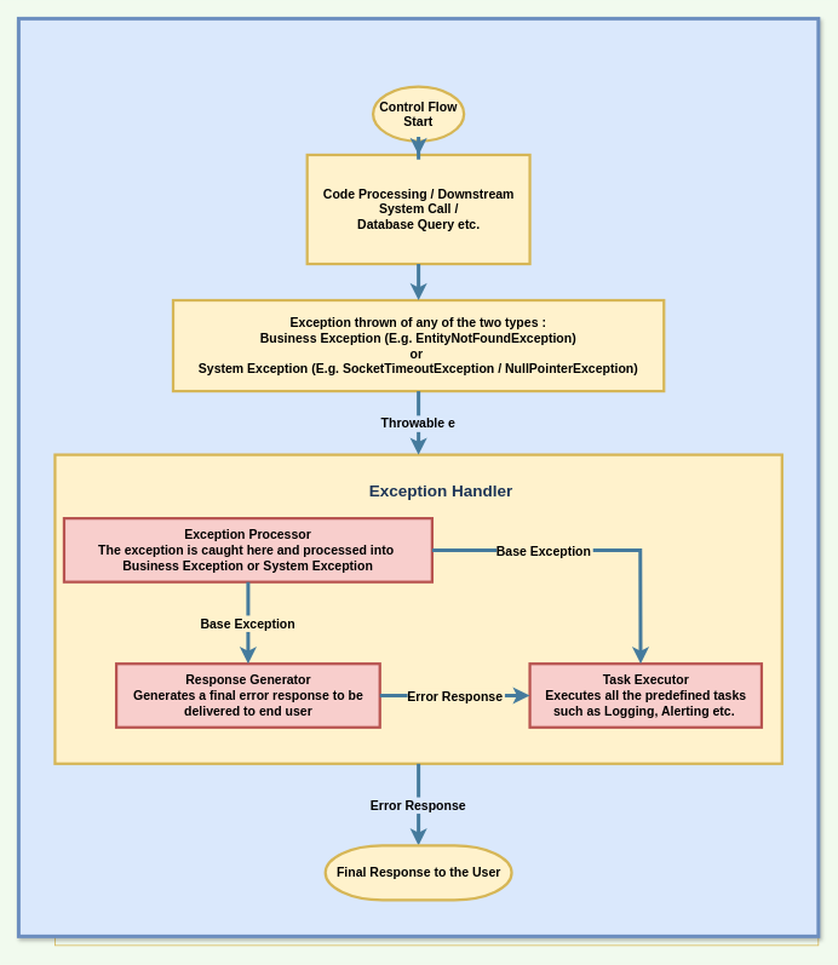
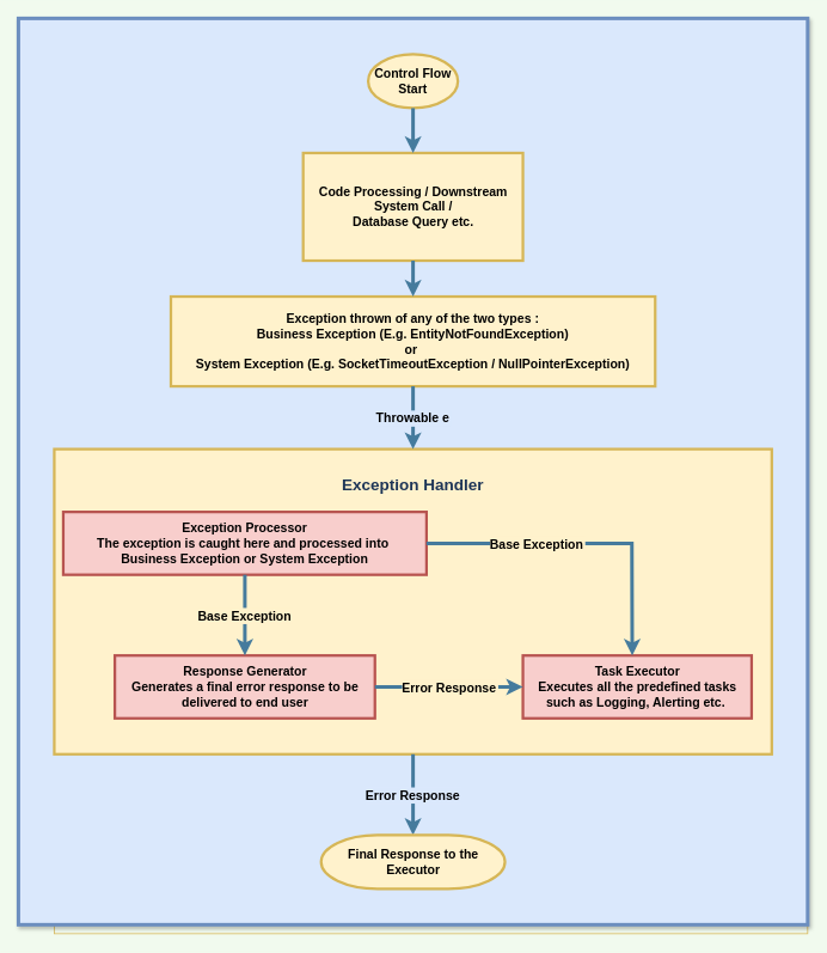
- <mxCell id="4" value="&lt;b&gt;&lt;font style=&quot;font-size: 14px&quot;&gt;Control Flow Start&lt;/font&gt;&lt;/b&gt;" style="strokeWidth=3;html=1;shape=mxgraph.flowchart.start_1;whiteSpace=wrap;fillColor=#fff2cc;strokeColor=#d6b656;" vertex="1" parent="2"><mxGeometry x="350" y="35" width="100" height="60" as="geometry" /></mxCell>
+ <mxCell id="4" value="&lt;b&gt;&lt;font style=&quot;font-size: 14px&quot;&gt;Control Flow Start&lt;/font&gt;&lt;/b&gt;" style="strokeWidth=3;html=1;shape=mxgraph.flowchart.start_1;whiteSpace=wrap;fillColor=#fff2cc;strokeColor=#d6b656;" vertex="1" parent="2"><mxGeometry x="350" width="100" height="60" as="geometry" /></mxCell>
- <mxCell id="13" value="&lt;b&gt;&lt;font style=&quot;font-size: 18px&quot;&gt;Exception Handler&lt;/font&gt;&lt;/b&gt;" style="text;html=1;strokeColor=none;fillColor=none;align=center;verticalAlign=middle;whiteSpace=wrap;fontColor=#1D3557;" vertex="1" parent="2"><mxGeometry x="335" y="470" width="180" height="20" as="geometry" /></mxCell>
+ <mxCell id="13" value="&lt;b&gt;&lt;font style=&quot;font-size: 18px&quot;&gt;Exception Handler&lt;/font&gt;&lt;/b&gt;" style="text;html=1;strokeColor=none;fillColor=none;align=center;verticalAlign=middle;whiteSpace=wrap;fontColor=#1D3557;" vertex="1" parent="2"><mxGeometry x="310" y="470" width="180" height="20" as="geometry" /></mxCell>
- <mxCell id="18" value="&lt;b&gt;&lt;font style=&quot;font-size: 14px&quot;&gt;Final Response to the User&lt;/font&gt;&lt;/b&gt;" style="strokeWidth=3;html=1;shape=mxgraph.flowchart.terminator;whiteSpace=wrap;fillColor=#fff2cc;strokeColor=#d6b656;" vertex="1" parent="2"><mxGeometry x="297.5" y="870" width="205" height="60" as="geometry" /></mxCell>
+ <mxCell id="18" value="&lt;b&gt;&lt;font style=&quot;font-size: 14px&quot;&gt;Final Response to the Executor&lt;/font&gt;&lt;/b&gt;" style="strokeWidth=3;html=1;shape=mxgraph.flowchart.terminator;whiteSpace=wrap;fillColor=#fff2cc;strokeColor=#d6b656;" vertex="1" parent="2"><mxGeometry x="297.5" y="870" width="205" height="60" as="geometry" /></mxCell>
